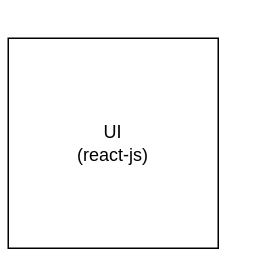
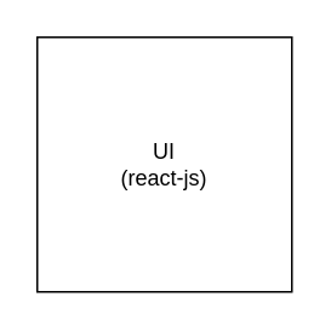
- <mxCell id="2" value="UI&lt;br&gt;(react-js)" style="whiteSpace=wrap;html=1;aspect=fixed;" vertex="1" parent="1"><mxGeometry x="5" y="25" width="140" height="140" as="geometry" /></mxCell>
+ <mxCell id="2" value="UI&lt;br&gt;(react-js)" style="whiteSpace=wrap;html=1;aspect=fixed;" vertex="1" parent="1"><mxGeometry x="20" y="20" width="140" height="140" as="geometry" /></mxCell>
